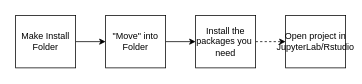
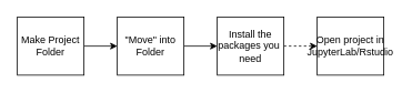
- <mxCell id="3" value="Make Install Folder" style="rounded=0;whiteSpace=wrap;html=1;" vertex="1" parent="1"><mxGeometry x="20" y="20" width="80" height="70" as="geometry" /></mxCell>
+ <mxCell id="3" value="Make Project Folder" style="rounded=0;whiteSpace=wrap;html=1;" vertex="1" parent="1"><mxGeometry x="20" y="20" width="80" height="70" as="geometry" /></mxCell>
